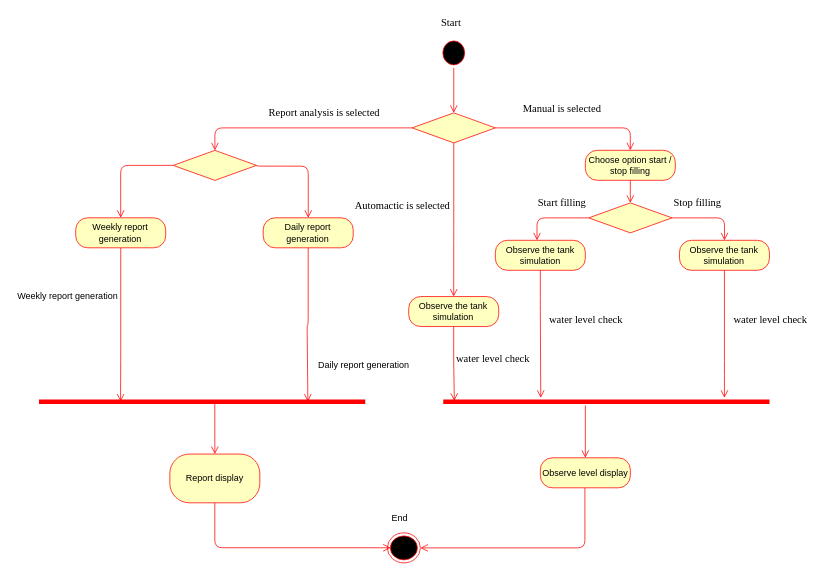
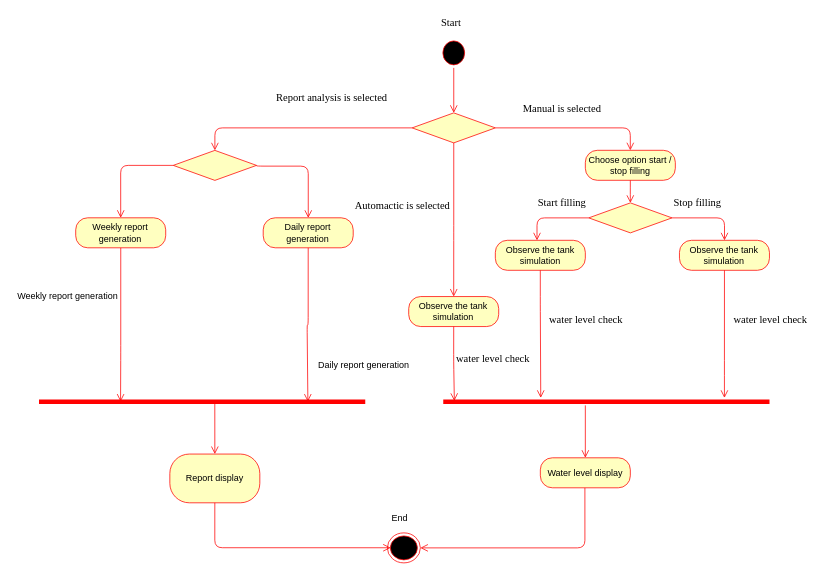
- <mxCell id="22" value="&lt;font face=&quot;Times New Roman&quot; style=&quot;font-size: 14px&quot;&gt;Report analysis is selected&lt;/font&gt;" style="text;html=1;resizable=0;points=[];autosize=1;align=left;verticalAlign=top;spacingTop=-4;" parent="1" vertex="1"><mxGeometry x="356" y="140" width="160" height="20" as="geometry" /></mxCell>
+ <mxCell id="22" value="&lt;font face=&quot;Times New Roman&quot; style=&quot;font-size: 14px&quot;&gt;Report analysis is selected&lt;/font&gt;" style="text;html=1;resizable=0;points=[];autosize=1;align=left;verticalAlign=top;spacingTop=-4;" parent="1" vertex="1"><mxGeometry x="366" y="120" width="160" height="20" as="geometry" /></mxCell>
- <mxCell id="24" value="Observe level display" style="rounded=1;whiteSpace=wrap;html=1;arcSize=40;fontColor=#000000;fillColor=#ffffc0;strokeColor=#ff0000;" parent="1" vertex="1"><mxGeometry x="719.941" y="609.912" width="120" height="40" as="geometry" /></mxCell>
+ <mxCell id="24" value="Water level display" style="rounded=1;whiteSpace=wrap;html=1;arcSize=40;fontColor=#000000;fillColor=#ffffc0;strokeColor=#ff0000;" parent="1" vertex="1"><mxGeometry x="719.941" y="609.912" width="120" height="40" as="geometry" /></mxCell>
